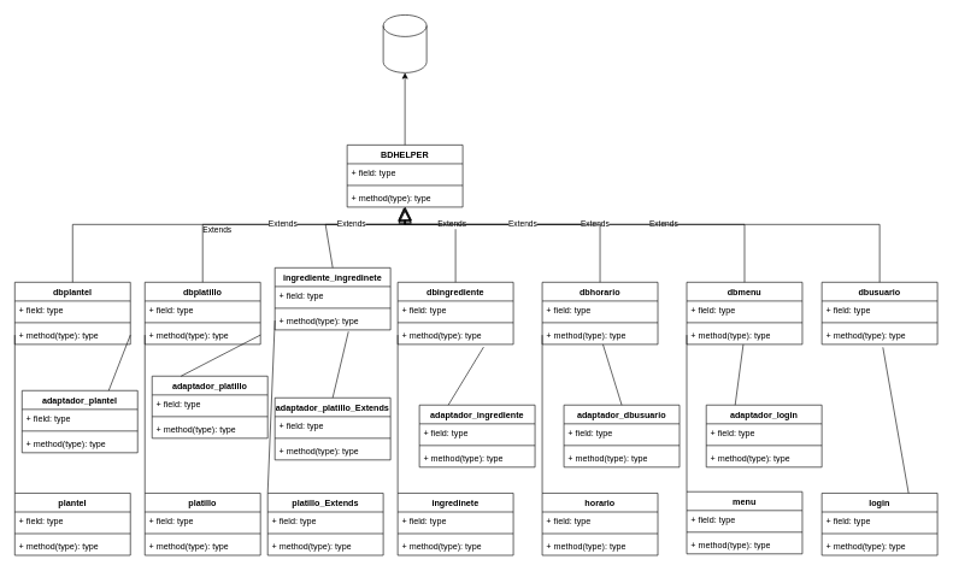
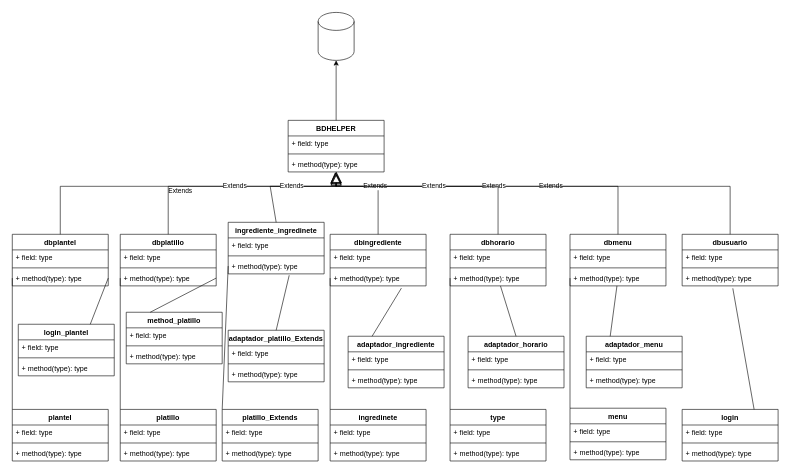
- <mxCell id="75" value="adaptador_platillo" style="swimlane;fontStyle=1;align=center;verticalAlign=top;childLayout=stackLayout;horizontal=1;startSize=26;horizontalStack=0;resizeParent=1;resizeParentMax=0;resizeLast=0;collapsible=1;marginBottom=0;whiteSpace=wrap;html=1;" vertex="1" parent="1"><mxGeometry x="210" y="520" width="160" height="86" as="geometry" /></mxCell>
+ <mxCell id="75" value="method_platillo" style="swimlane;fontStyle=1;align=center;verticalAlign=top;childLayout=stackLayout;horizontal=1;startSize=26;horizontalStack=0;resizeParent=1;resizeParentMax=0;resizeLast=0;collapsible=1;marginBottom=0;whiteSpace=wrap;html=1;" vertex="1" parent="1"><mxGeometry x="210" y="520" width="160" height="86" as="geometry" /></mxCell>
- <mxCell id="71" value="adaptador_plantel" style="swimlane;fontStyle=1;align=center;verticalAlign=top;childLayout=stackLayout;horizontal=1;startSize=26;horizontalStack=0;resizeParent=1;resizeParentMax=0;resizeLast=0;collapsible=1;marginBottom=0;whiteSpace=wrap;html=1;" vertex="1" parent="1"><mxGeometry x="30" y="540" width="160" height="86" as="geometry" /></mxCell>
+ <mxCell id="71" value="login_plantel" style="swimlane;fontStyle=1;align=center;verticalAlign=top;childLayout=stackLayout;horizontal=1;startSize=26;horizontalStack=0;resizeParent=1;resizeParentMax=0;resizeLast=0;collapsible=1;marginBottom=0;whiteSpace=wrap;html=1;" vertex="1" parent="1"><mxGeometry x="30" y="540" width="160" height="86" as="geometry" /></mxCell>
- <mxCell id="87" value="adaptador_dbusuario" style="swimlane;fontStyle=1;align=center;verticalAlign=top;childLayout=stackLayout;horizontal=1;startSize=26;horizontalStack=0;resizeParent=1;resizeParentMax=0;resizeLast=0;collapsible=1;marginBottom=0;whiteSpace=wrap;html=1;" vertex="1" parent="1"><mxGeometry x="780" y="560" width="160" height="86" as="geometry" /></mxCell>
+ <mxCell id="87" value="adaptador_horario" style="swimlane;fontStyle=1;align=center;verticalAlign=top;childLayout=stackLayout;horizontal=1;startSize=26;horizontalStack=0;resizeParent=1;resizeParentMax=0;resizeLast=0;collapsible=1;marginBottom=0;whiteSpace=wrap;html=1;" vertex="1" parent="1"><mxGeometry x="780" y="560" width="160" height="86" as="geometry" /></mxCell>
- <mxCell id="91" value="adaptador_login" style="swimlane;fontStyle=1;align=center;verticalAlign=top;childLayout=stackLayout;horizontal=1;startSize=26;horizontalStack=0;resizeParent=1;resizeParentMax=0;resizeLast=0;collapsible=1;marginBottom=0;whiteSpace=wrap;html=1;" vertex="1" parent="1"><mxGeometry x="977" y="560" width="160" height="86" as="geometry" /></mxCell>
+ <mxCell id="91" value="adaptador_menu" style="swimlane;fontStyle=1;align=center;verticalAlign=top;childLayout=stackLayout;horizontal=1;startSize=26;horizontalStack=0;resizeParent=1;resizeParentMax=0;resizeLast=0;collapsible=1;marginBottom=0;whiteSpace=wrap;html=1;" vertex="1" parent="1"><mxGeometry x="977" y="560" width="160" height="86" as="geometry" /></mxCell>
- <mxCell id="57" value="horario" style="swimlane;fontStyle=1;align=center;verticalAlign=top;childLayout=stackLayout;horizontal=1;startSize=26;horizontalStack=0;resizeParent=1;resizeParentMax=0;resizeLast=0;collapsible=1;marginBottom=0;whiteSpace=wrap;html=1;" vertex="1" parent="1"><mxGeometry x="750" y="682" width="160" height="86" as="geometry" /></mxCell>
+ <mxCell id="57" value="type" style="swimlane;fontStyle=1;align=center;verticalAlign=top;childLayout=stackLayout;horizontal=1;startSize=26;horizontalStack=0;resizeParent=1;resizeParentMax=0;resizeLast=0;collapsible=1;marginBottom=0;whiteSpace=wrap;html=1;" vertex="1" parent="1"><mxGeometry x="750" y="682" width="160" height="86" as="geometry" /></mxCell>
